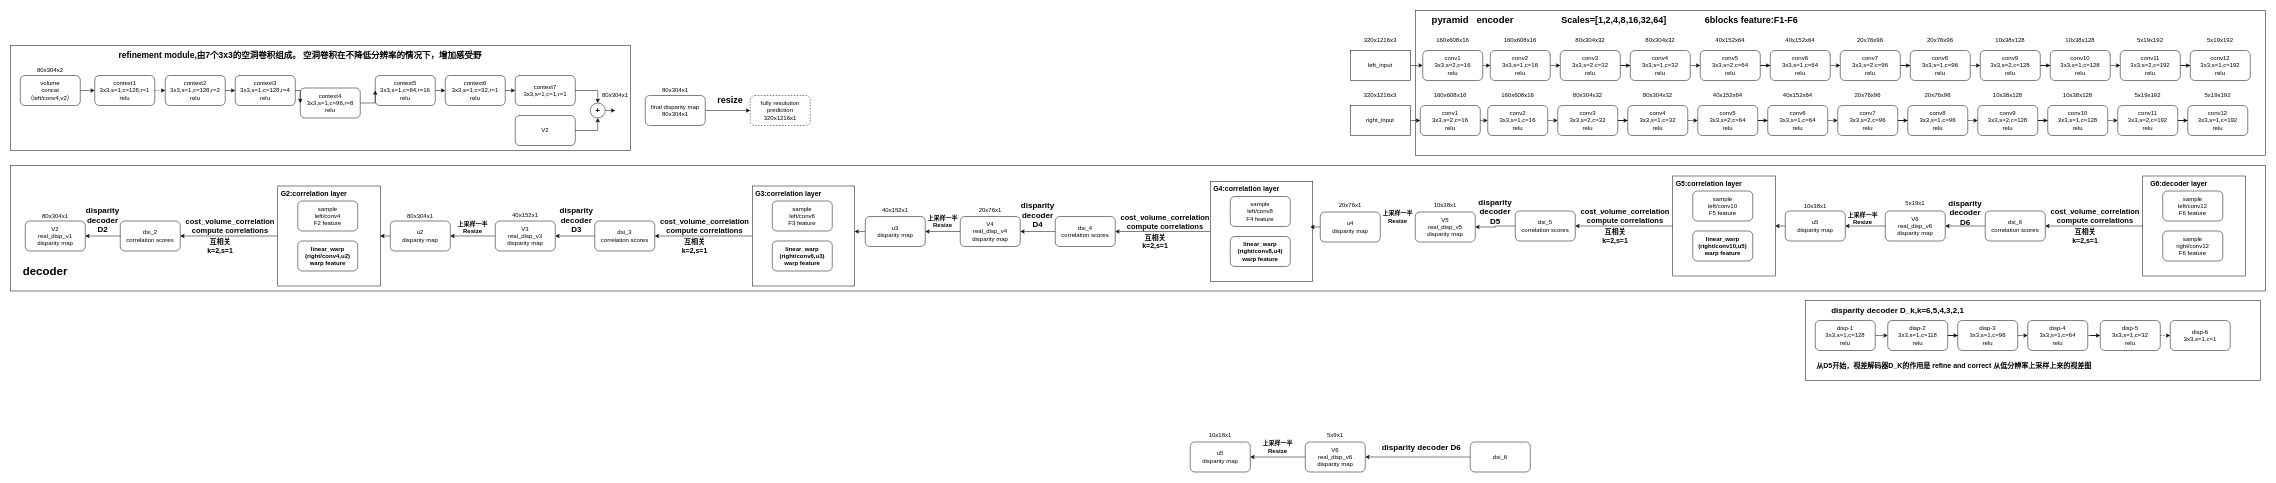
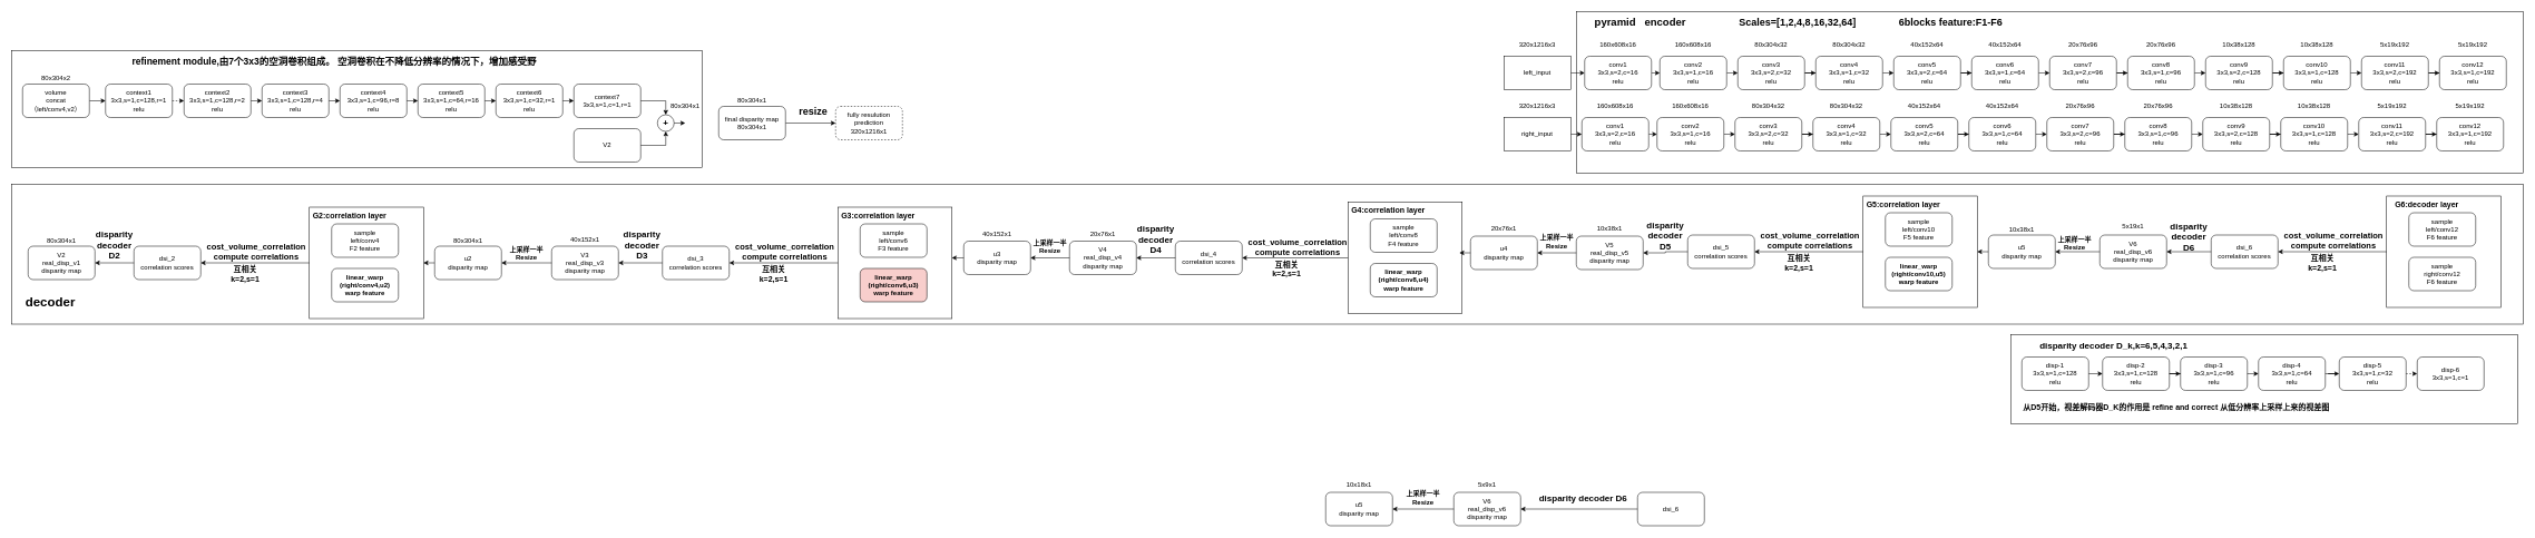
- <mxCell id="205" value="context4&lt;br&gt;3x3,s=1,c=96,r=8&lt;br&gt;relu" style="rounded=1;whiteSpace=wrap;html=1;" vertex="1" parent="198"><mxGeometry x="580" y="85" width="120" height="60" as="geometry" /></mxCell>
+ <mxCell id="205" value="context4&lt;br&gt;3x3,s=1,c=96,r=8&lt;br&gt;relu" style="rounded=1;whiteSpace=wrap;html=1;" vertex="1" parent="198"><mxGeometry x="590" y="60" width="120" height="60" as="geometry" /></mxCell>
+ <mxCell id="142" style="edgeStyle=orthogonalEdgeStyle;rounded=0;orthogonalLoop=1;jettySize=auto;html=1;exitX=0;exitY=0.5;exitDx=0;exitDy=0;entryX=1;entryY=0.5;entryDx=0;entryDy=0;" edge="1" parent="108" source="139" target="141"><mxGeometry relative="1" as="geometry" /></mxCell>
- <mxCell id="169" value="&lt;b&gt;linear_warp&lt;br&gt;(right/conv6,u3)&lt;br&gt;warp feature&lt;/b&gt;" style="rounded=1;whiteSpace=wrap;html=1;" vertex="1" parent="166"><mxGeometry x="40" y="110" width="120" height="60" as="geometry" /></mxCell>
+ <mxCell id="169" value="&lt;b&gt;linear_warp&lt;br&gt;(right/conv6,u3)&lt;br&gt;warp feature&lt;/b&gt;" style="rounded=1;whiteSpace=wrap;html=1;fillColor=#f8cecc;" vertex="1" parent="166"><mxGeometry x="40" y="110" width="120" height="60" as="geometry" /></mxCell>
- <mxCell id="96" value="disp-2&lt;br&gt;3x3,s=1,c=118&lt;br&gt;relu" style="rounded=1;whiteSpace=wrap;html=1;" vertex="1" parent="93"><mxGeometry x="165" y="40" width="120" height="60" as="geometry" /></mxCell>
+ <mxCell id="96" value="disp-2&lt;br&gt;3x3,s=1,c=128&lt;br&gt;relu" style="rounded=1;whiteSpace=wrap;html=1;" vertex="1" parent="93"><mxGeometry x="165" y="40" width="120" height="60" as="geometry" /></mxCell>
